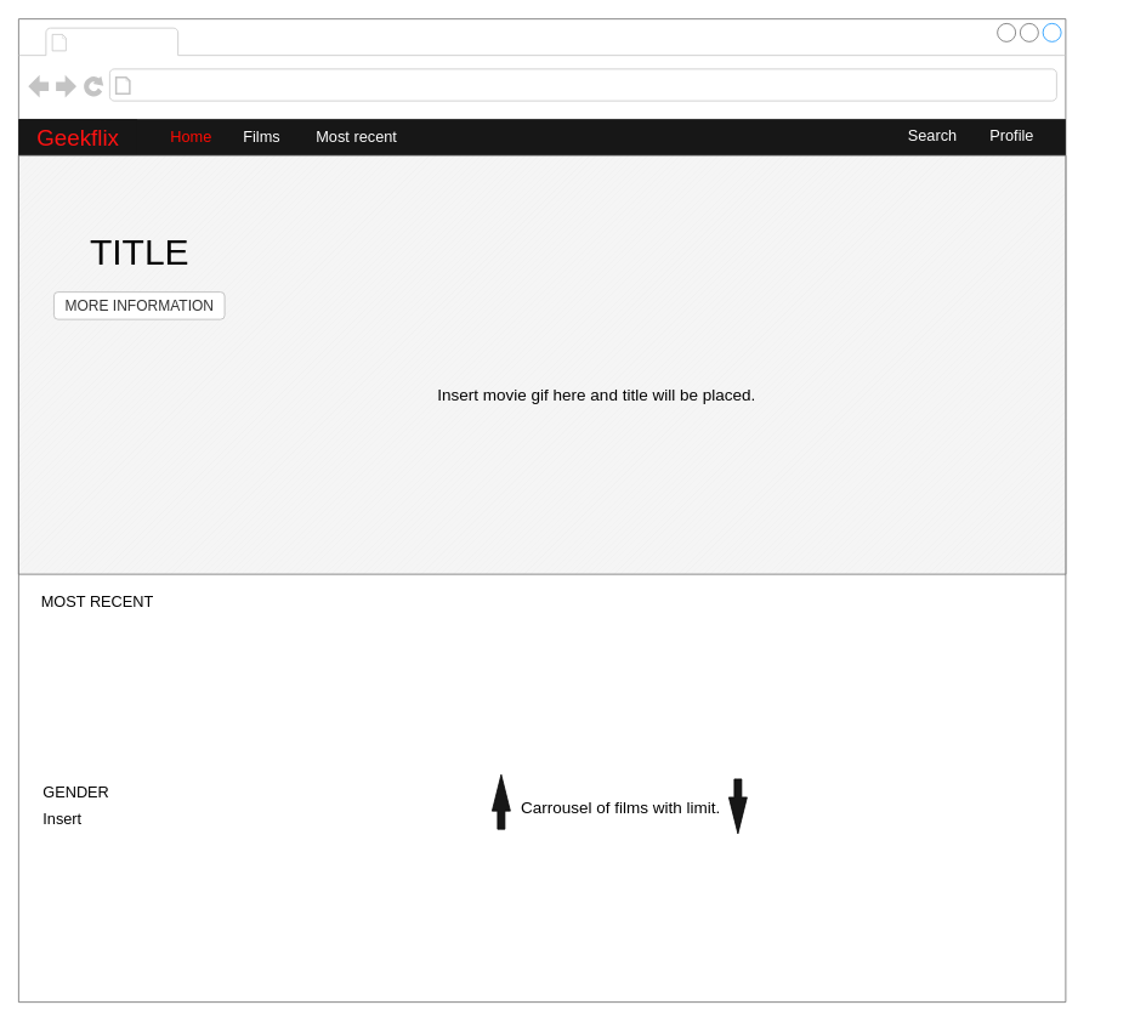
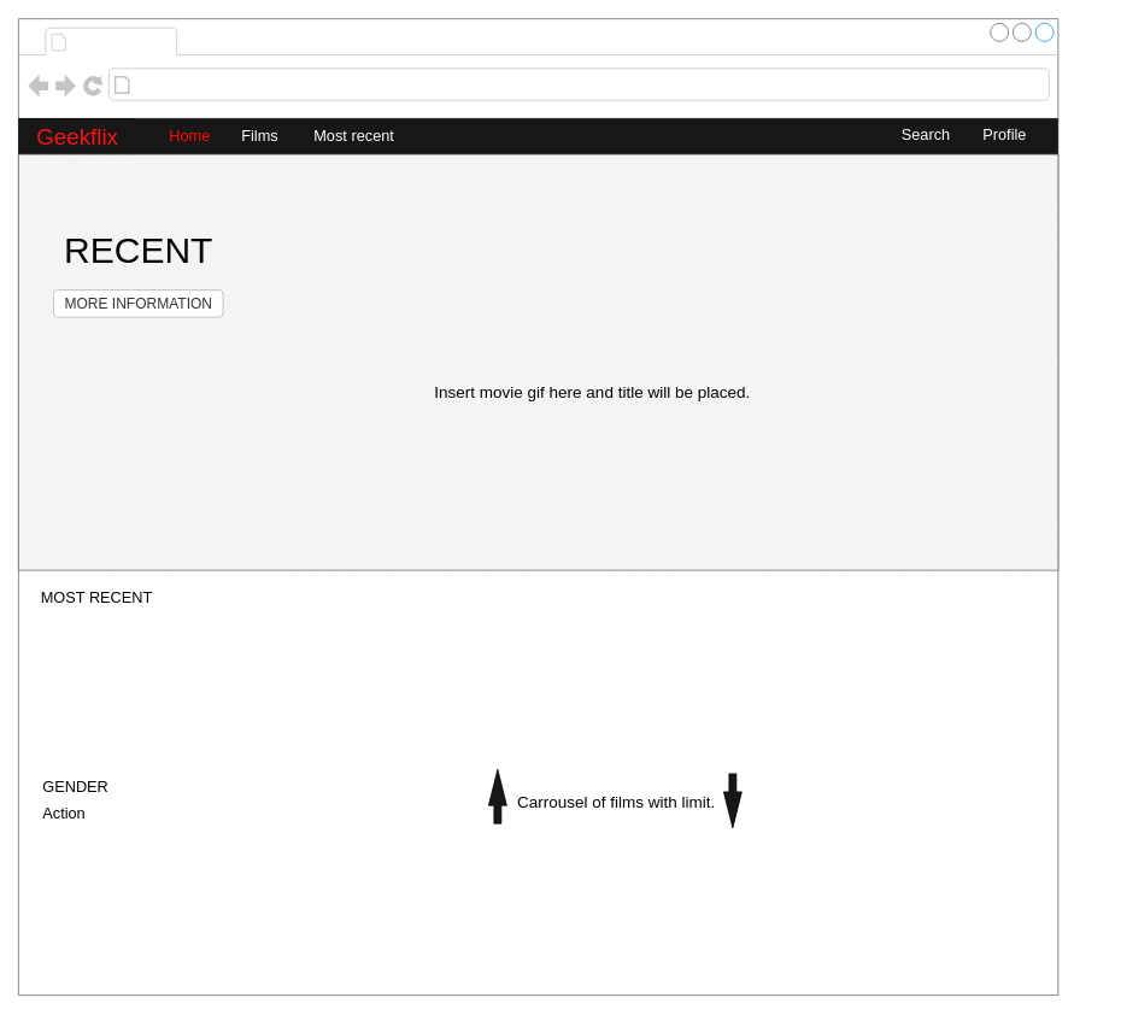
- <mxCell id="27" value="&lt;font style=&quot;font-size: 40px&quot;&gt;TITLE&lt;/font&gt;" style="text;html=1;strokeColor=none;fillColor=none;align=center;verticalAlign=middle;whiteSpace=wrap;rounded=0;fontSize=18;fontColor=#030303;" vertex="1" parent="2"><mxGeometry x="47.5" y="200" width="170" height="110" as="geometry" /></mxCell>
+ <mxCell id="27" value="&lt;font style=&quot;font-size: 40px&quot;&gt;RECENT&lt;/font&gt;" style="text;html=1;strokeColor=none;fillColor=none;align=center;verticalAlign=middle;whiteSpace=wrap;rounded=0;fontSize=18;fontColor=#030303;" vertex="1" parent="2"><mxGeometry x="47.5" y="200" width="170" height="110" as="geometry" /></mxCell>
- <mxCell id="23" value="&lt;font color=&quot;#050505&quot;&gt;Insert&lt;/font&gt;" style="strokeWidth=1;shadow=0;dashed=0;align=center;html=1;shape=mxgraph.mockup.forms.rrect;rSize=0;fontSize=17;fontColor=#666666;align=left;spacingLeft=5;strokeColor=none;resizeWidth=1;fillColor=none;" vertex="1" parent="2"><mxGeometry x="20" y="870" width="110" height="20" as="geometry" /></mxCell>
+ <mxCell id="23" value="&lt;font color=&quot;#050505&quot;&gt;Action&lt;/font&gt;" style="strokeWidth=1;shadow=0;dashed=0;align=center;html=1;shape=mxgraph.mockup.forms.rrect;rSize=0;fontSize=17;fontColor=#666666;align=left;spacingLeft=5;strokeColor=none;resizeWidth=1;fillColor=none;" vertex="1" parent="2"><mxGeometry x="20" y="870" width="110" height="20" as="geometry" /></mxCell>
